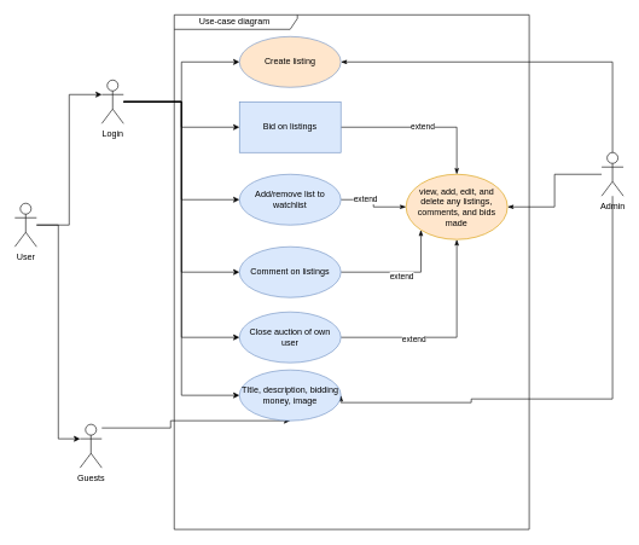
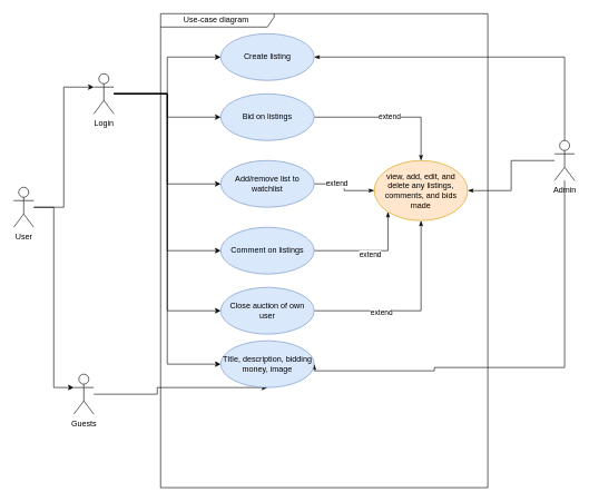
- <mxCell id="16" value="Create listing" style="ellipse;whiteSpace=wrap;html=1;fillColor=#ffe6cc;strokeColor=#6c8ebf;" parent="1" vertex="1"><mxGeometry x="330" y="50" width="140" height="70" as="geometry" /></mxCell>
+ <mxCell id="16" value="Create listing" style="ellipse;whiteSpace=wrap;html=1;fillColor=#dae8fc;strokeColor=#6c8ebf;" parent="1" vertex="1"><mxGeometry x="330" y="50" width="140" height="70" as="geometry" /></mxCell>
- <mxCell id="21" value="Bid on listings" style="whiteSpace=wrap;html=1;fillColor=#dae8fc;strokeColor=#6c8ebf;rounded=0;" parent="1" vertex="1"><mxGeometry x="330" y="140" width="140" height="70" as="geometry" /></mxCell>
+ <mxCell id="21" value="Bid on listings" style="ellipse;whiteSpace=wrap;html=1;fillColor=#dae8fc;strokeColor=#6c8ebf;" parent="1" vertex="1"><mxGeometry x="330" y="140" width="140" height="70" as="geometry" /></mxCell>
- <mxCell id="15" value="Guests" style="shape=umlActor;verticalLabelPosition=bottom;verticalAlign=top;html=1;" parent="1" vertex="1"><mxGeometry x="110" y="585" width="30" height="60" as="geometry" /></mxCell>
+ <mxCell id="15" value="Guests" style="shape=umlActor;verticalLabelPosition=bottom;verticalAlign=top;html=1;" parent="1" vertex="1"><mxGeometry x="110" y="560" width="30" height="60" as="geometry" /></mxCell>
